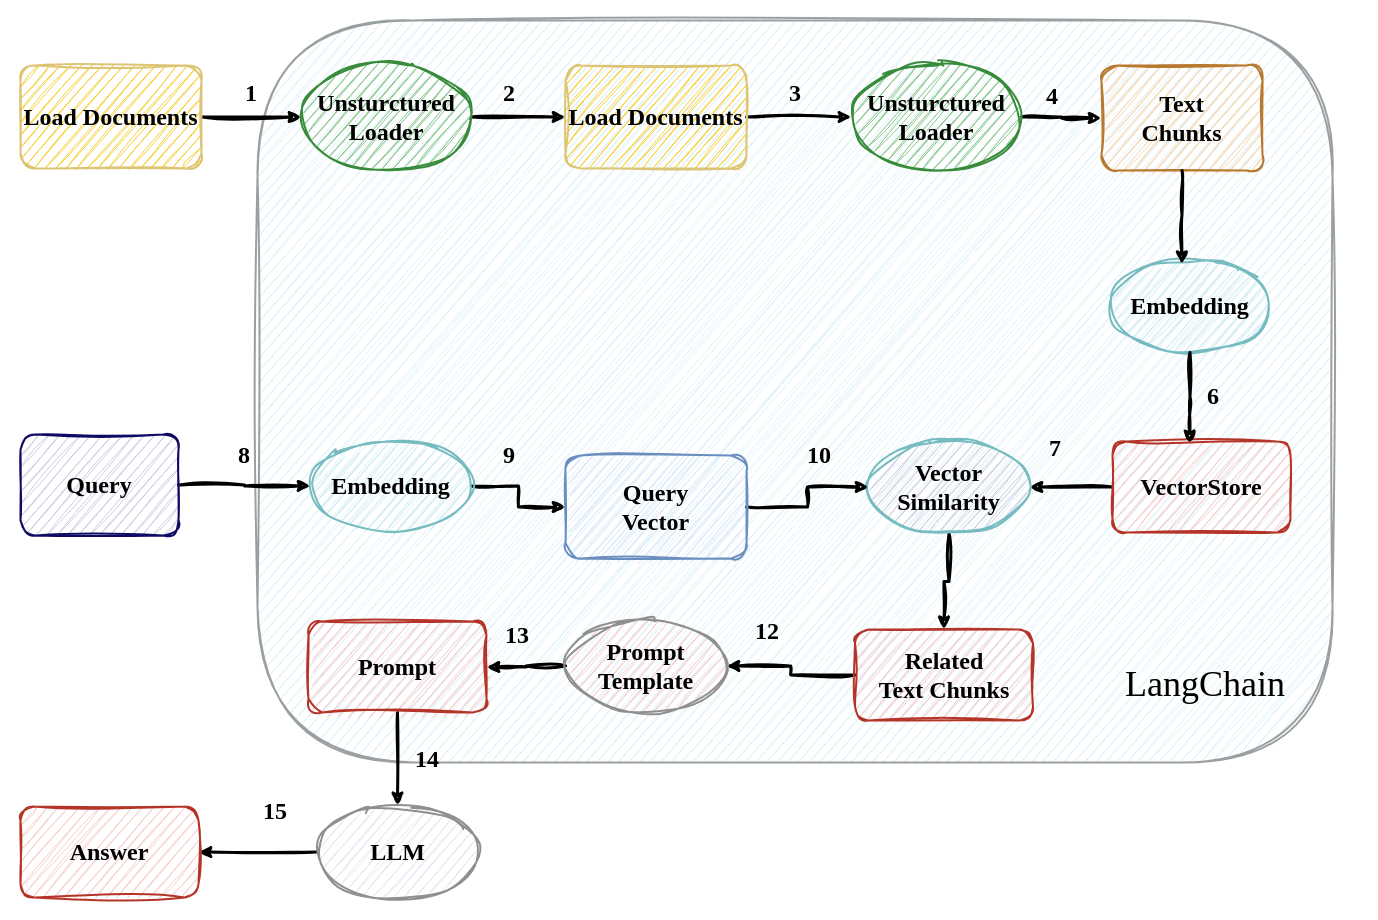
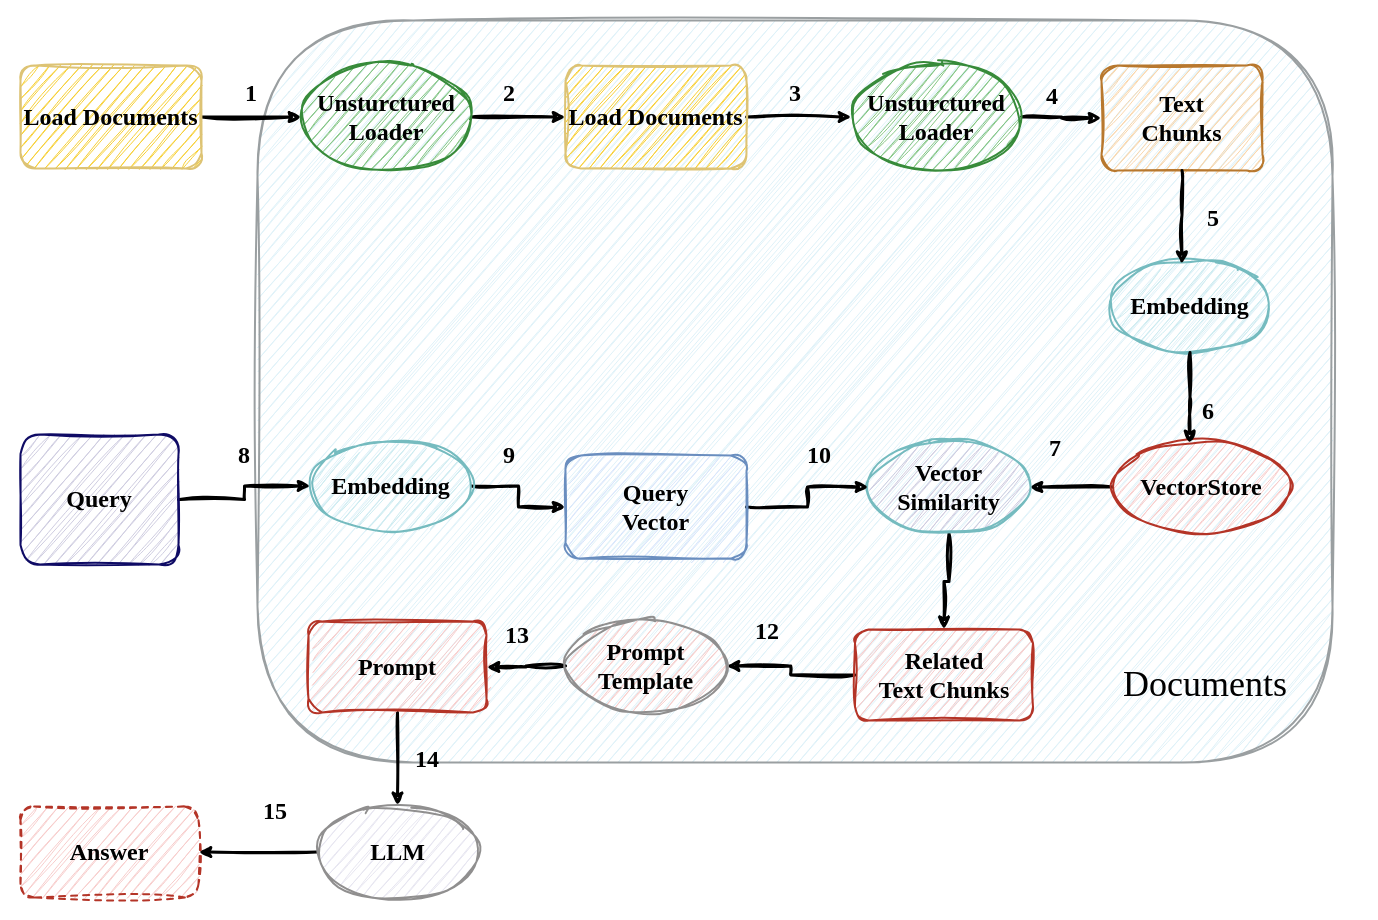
+ <mxCell id="39" value="&lt;font face=&quot;Comic Sans MS&quot; style=&quot;font-size: 24px;&quot;&gt;&lt;b&gt;5&lt;/b&gt;&lt;/font&gt;" style="text;html=1;align=center;verticalAlign=middle;whiteSpace=wrap;rounded=0;fontFamily=Helvetica;fontSize=12;fontColor=default;labelBorderColor=none;" vertex="1" parent="1"><mxGeometry x="1167" y="198" width="92" height="40" as="geometry" /></mxCell>
- <mxCell id="40" value="&lt;font face=&quot;Comic Sans MS&quot; style=&quot;font-size: 24px;&quot;&gt;&lt;b&gt;6&lt;/b&gt;&lt;/font&gt;" style="text;html=1;align=center;verticalAlign=middle;whiteSpace=wrap;rounded=0;fontFamily=Helvetica;fontSize=12;fontColor=default;labelBorderColor=none;" vertex="1" parent="1"><mxGeometry x="1167" y="376" width="92" height="40" as="geometry" /></mxCell>
+ <mxCell id="40" value="&lt;font face=&quot;Comic Sans MS&quot; style=&quot;font-size: 24px;&quot;&gt;&lt;b&gt;6&lt;/b&gt;&lt;/font&gt;" style="text;html=1;align=center;verticalAlign=middle;whiteSpace=wrap;rounded=0;fontFamily=Helvetica;fontSize=12;fontColor=default;labelBorderColor=none;" vertex="1" parent="1"><mxGeometry x="1162" y="391" width="92" height="40" as="geometry" /></mxCell>
- <mxCell id="24" value="&lt;font style=&quot;font-size: 24px;&quot; face=&quot;Comic Sans MS&quot;&gt;&lt;b style=&quot;&quot;&gt;Query&lt;/b&gt;&lt;/font&gt;" style="rounded=1;whiteSpace=wrap;html=1;gradientColor=none;textShadow=0;fillStyle=hatch;fillColor=#cfcde1;glass=0;shadow=0;labelBorderColor=none;strokeColor=#0f0b65;strokeWidth=2;perimeterSpacing=0;sketch=1;curveFitting=1;jiggle=2;" vertex="1" parent="1"><mxGeometry x="20" y="434" width="158" height="101" as="geometry" /></mxCell>
+ <mxCell id="24" value="&lt;font style=&quot;font-size: 24px;&quot; face=&quot;Comic Sans MS&quot;&gt;&lt;b style=&quot;&quot;&gt;Query&lt;/b&gt;&lt;/font&gt;" style="rounded=1;whiteSpace=wrap;html=1;gradientColor=none;textShadow=0;fillStyle=hatch;fillColor=#cfcde1;glass=0;shadow=0;labelBorderColor=none;strokeColor=#0f0b65;strokeWidth=2;perimeterSpacing=0;sketch=1;curveFitting=1;jiggle=2;" vertex="1" parent="1"><mxGeometry x="20" y="434" width="158" height="130" as="geometry" /></mxCell>
- <mxCell id="15" value="&lt;font style=&quot;font-size: 24px;&quot; face=&quot;Comic Sans MS&quot;&gt;&lt;b style=&quot;&quot;&gt;VectorStore&lt;/b&gt;&lt;/font&gt;" style="rounded=1;whiteSpace=wrap;html=1;gradientColor=none;textShadow=0;fillStyle=hatch;fillColor=#f8cdcc;glass=0;shadow=0;labelBorderColor=none;strokeColor=#b43427;strokeWidth=2;perimeterSpacing=0;sketch=1;curveFitting=1;jiggle=2;" vertex="1" parent="1"><mxGeometry x="1112" y="441" width="178" height="91" as="geometry" /></mxCell>
+ <mxCell id="15" value="&lt;font style=&quot;font-size: 24px;&quot; face=&quot;Comic Sans MS&quot;&gt;&lt;b style=&quot;&quot;&gt;VectorStore&lt;/b&gt;&lt;/font&gt;" style="ellipse;whiteSpace=wrap;html=1;gradientColor=none;textShadow=0;fillStyle=hatch;fillColor=#f8cdcc;glass=0;shadow=0;labelBorderColor=none;strokeColor=#b43427;strokeWidth=2;perimeterSpacing=0;sketch=1;curveFitting=1;jiggle=2;" vertex="1" parent="1"><mxGeometry x="1112" y="441" width="178" height="91" as="geometry" /></mxCell>
- <mxCell id="34" value="&lt;font face=&quot;Comic Sans MS&quot; style=&quot;font-size: 36px;&quot;&gt;LangChain&lt;/font&gt;" style="text;html=1;align=center;verticalAlign=middle;whiteSpace=wrap;rounded=0;fontFamily=Helvetica;fontSize=12;fontColor=default;labelBorderColor=none;" vertex="1" parent="1"><mxGeometry x="1054" y="646" width="302" height="76" as="geometry" /></mxCell>
+ <mxCell id="34" value="&lt;font face=&quot;Comic Sans MS&quot; style=&quot;font-size: 36px;&quot;&gt;Documents&lt;/font&gt;" style="text;html=1;align=center;verticalAlign=middle;whiteSpace=wrap;rounded=0;fontFamily=Helvetica;fontSize=12;fontColor=default;labelBorderColor=none;" vertex="1" parent="1"><mxGeometry x="1054" y="646" width="302" height="76" as="geometry" /></mxCell>
- <mxCell id="33" value="&lt;font face=&quot;Comic Sans MS&quot;&gt;&lt;span style=&quot;font-size: 24px;&quot;&gt;&lt;b&gt;Answer&lt;/b&gt;&lt;/span&gt;&lt;/font&gt;" style="rounded=1;whiteSpace=wrap;html=1;gradientColor=none;textShadow=0;fillStyle=hatch;fillColor=#f8cdcc;glass=0;shadow=0;labelBorderColor=none;strokeColor=#b43427;strokeWidth=2;perimeterSpacing=0;sketch=1;curveFitting=1;jiggle=2;" vertex="1" parent="1"><mxGeometry x="20" y="806" width="178" height="91" as="geometry" /></mxCell>
+ <mxCell id="33" value="&lt;font face=&quot;Comic Sans MS&quot;&gt;&lt;span style=&quot;font-size: 24px;&quot;&gt;&lt;b&gt;Answer&lt;/b&gt;&lt;/span&gt;&lt;/font&gt;" style="rounded=1;whiteSpace=wrap;html=1;gradientColor=none;textShadow=0;fillStyle=hatch;fillColor=#f8cdcc;glass=0;shadow=0;labelBorderColor=none;strokeColor=#b43427;strokeWidth=2;perimeterSpacing=0;sketch=1;curveFitting=1;jiggle=2;dashed=1;" vertex="1" parent="1"><mxGeometry x="20" y="806" width="178" height="91" as="geometry" /></mxCell>
